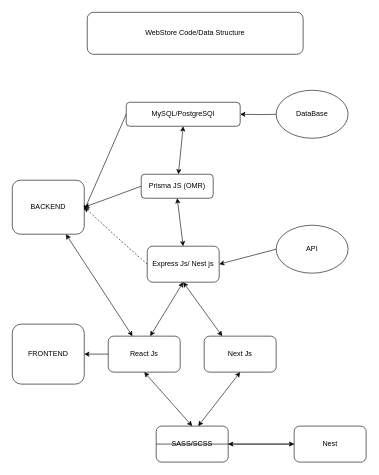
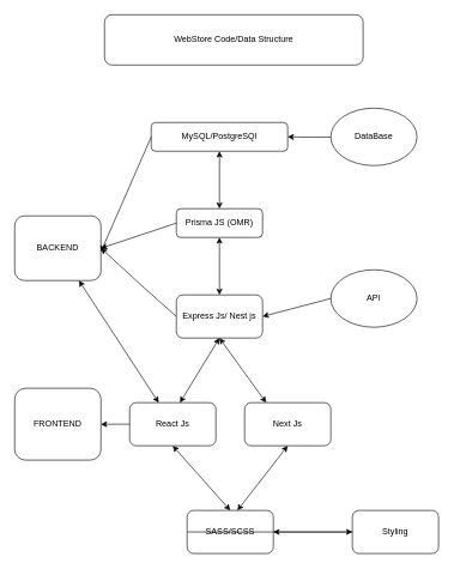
- <mxCell id="3" value="Prisma JS (OMR)" style="rounded=1;whiteSpace=wrap;html=1;fontSize=12;glass=0;strokeWidth=1;shadow=0;" parent="1" vertex="1"><mxGeometry x="235" y="290" width="120" height="40" as="geometry" /></mxCell>
+ <mxCell id="3" value="Prisma JS (OMR)" style="rounded=1;whiteSpace=wrap;html=1;fontSize=12;glass=0;strokeWidth=1;shadow=0;" parent="1" vertex="1"><mxGeometry x="245" y="290" width="120" height="40" as="geometry" /></mxCell>
- <mxCell id="21" value="" style="endArrow=classic;html=1;rounded=0;fontColor=#000000;entryX=1;entryY=0.5;entryDx=0;entryDy=0;exitX=0;exitY=0.5;exitDx=0;exitDy=0;dashed=1;" edge="1" parent="1" source="7" target="20"><mxGeometry width="50" height="50" relative="1" as="geometry"><mxPoint x="420" y="690" as="sourcePoint" /><mxPoint x="470" y="640" as="targetPoint" /><Array as="points"><mxPoint x="200" y="400" /></Array></mxGeometry></mxCell>
+ <mxCell id="21" value="" style="endArrow=classic;html=1;rounded=0;fontColor=#000000;entryX=1;entryY=0.5;entryDx=0;entryDy=0;exitX=0;exitY=0.5;exitDx=0;exitDy=0;" edge="1" parent="1" source="7" target="20"><mxGeometry width="50" height="50" relative="1" as="geometry"><mxPoint x="420" y="690" as="sourcePoint" /><mxPoint x="470" y="640" as="targetPoint" /><Array as="points"><mxPoint x="200" y="400" /></Array></mxGeometry></mxCell>
- <mxCell id="18" value="Nest" style="rounded=1;whiteSpace=wrap;html=1;fontColor=#000000;" vertex="1" parent="1"><mxGeometry x="490" y="710" width="120" height="60" as="geometry" /></mxCell>
+ <mxCell id="18" value="Styling" style="rounded=1;whiteSpace=wrap;html=1;fontColor=#000000;" vertex="1" parent="1"><mxGeometry x="490" y="710" width="120" height="60" as="geometry" /></mxCell>
